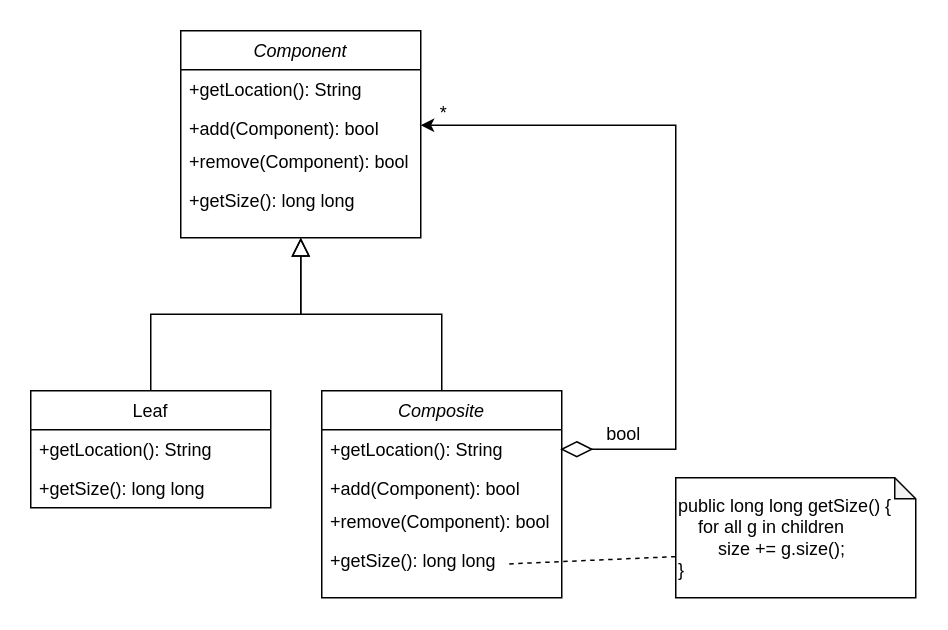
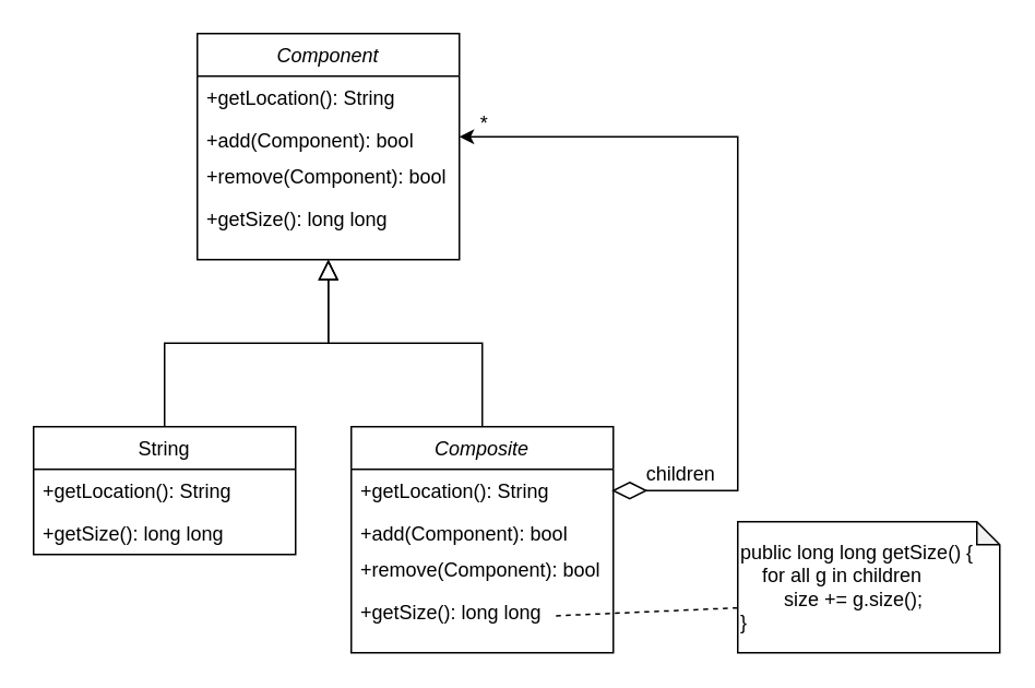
- <mxCell id="9" value="Leaf" style="swimlane;fontStyle=0;align=center;verticalAlign=top;childLayout=stackLayout;horizontal=1;startSize=26;horizontalStack=0;resizeParent=1;resizeLast=0;collapsible=1;marginBottom=0;rounded=0;shadow=0;strokeWidth=1;" vertex="1" parent="1"><mxGeometry x="20" y="260" width="160" height="78" as="geometry"><mxRectangle x="340" y="380" width="170" height="26" as="alternateBounds" /></mxGeometry></mxCell>
+ <mxCell id="9" value="String" style="swimlane;fontStyle=0;align=center;verticalAlign=top;childLayout=stackLayout;horizontal=1;startSize=26;horizontalStack=0;resizeParent=1;resizeLast=0;collapsible=1;marginBottom=0;rounded=0;shadow=0;strokeWidth=1;" vertex="1" parent="1"><mxGeometry x="20" y="260" width="160" height="78" as="geometry"><mxRectangle x="340" y="380" width="170" height="26" as="alternateBounds" /></mxGeometry></mxCell>
- <mxCell id="22" value="bool" style="text;html=1;align=center;verticalAlign=middle;resizable=0;points=[];autosize=1;strokeColor=none;fillColor=none;" vertex="1" parent="1"><mxGeometry x="380" y="274" width="70" height="30" as="geometry" /></mxCell>
+ <mxCell id="22" value="children" style="text;html=1;align=center;verticalAlign=middle;resizable=0;points=[];autosize=1;strokeColor=none;fillColor=none;" vertex="1" parent="1"><mxGeometry x="380" y="274" width="70" height="30" as="geometry" /></mxCell>
